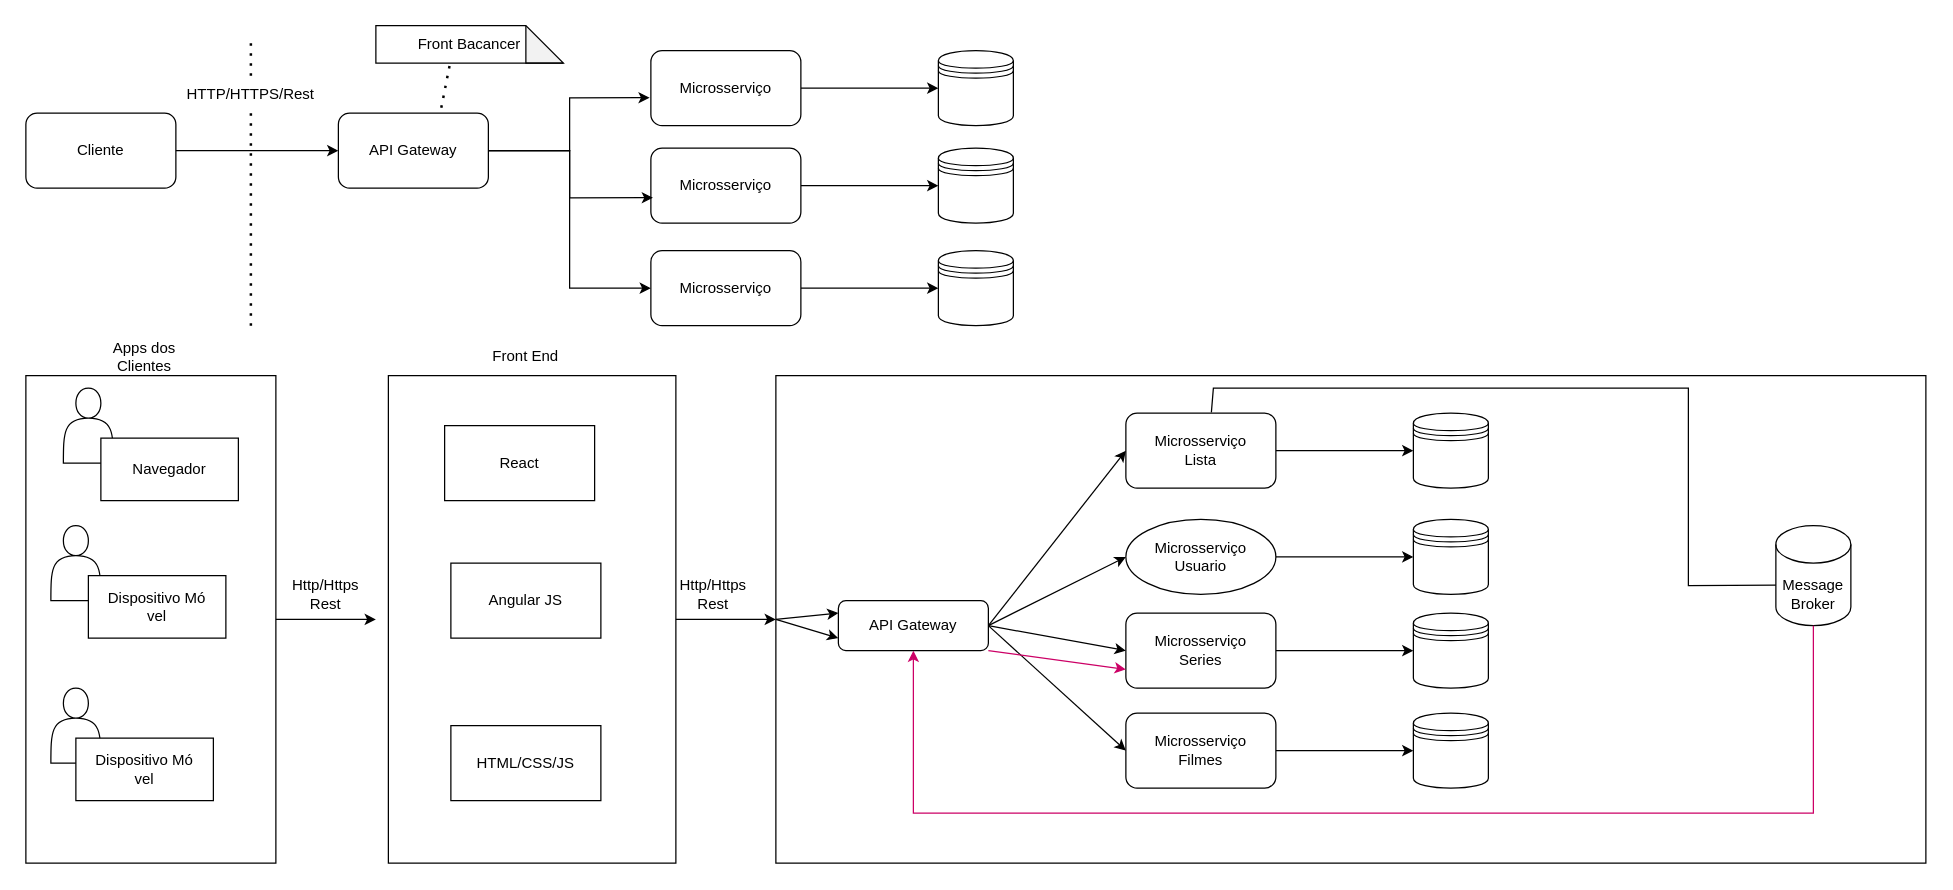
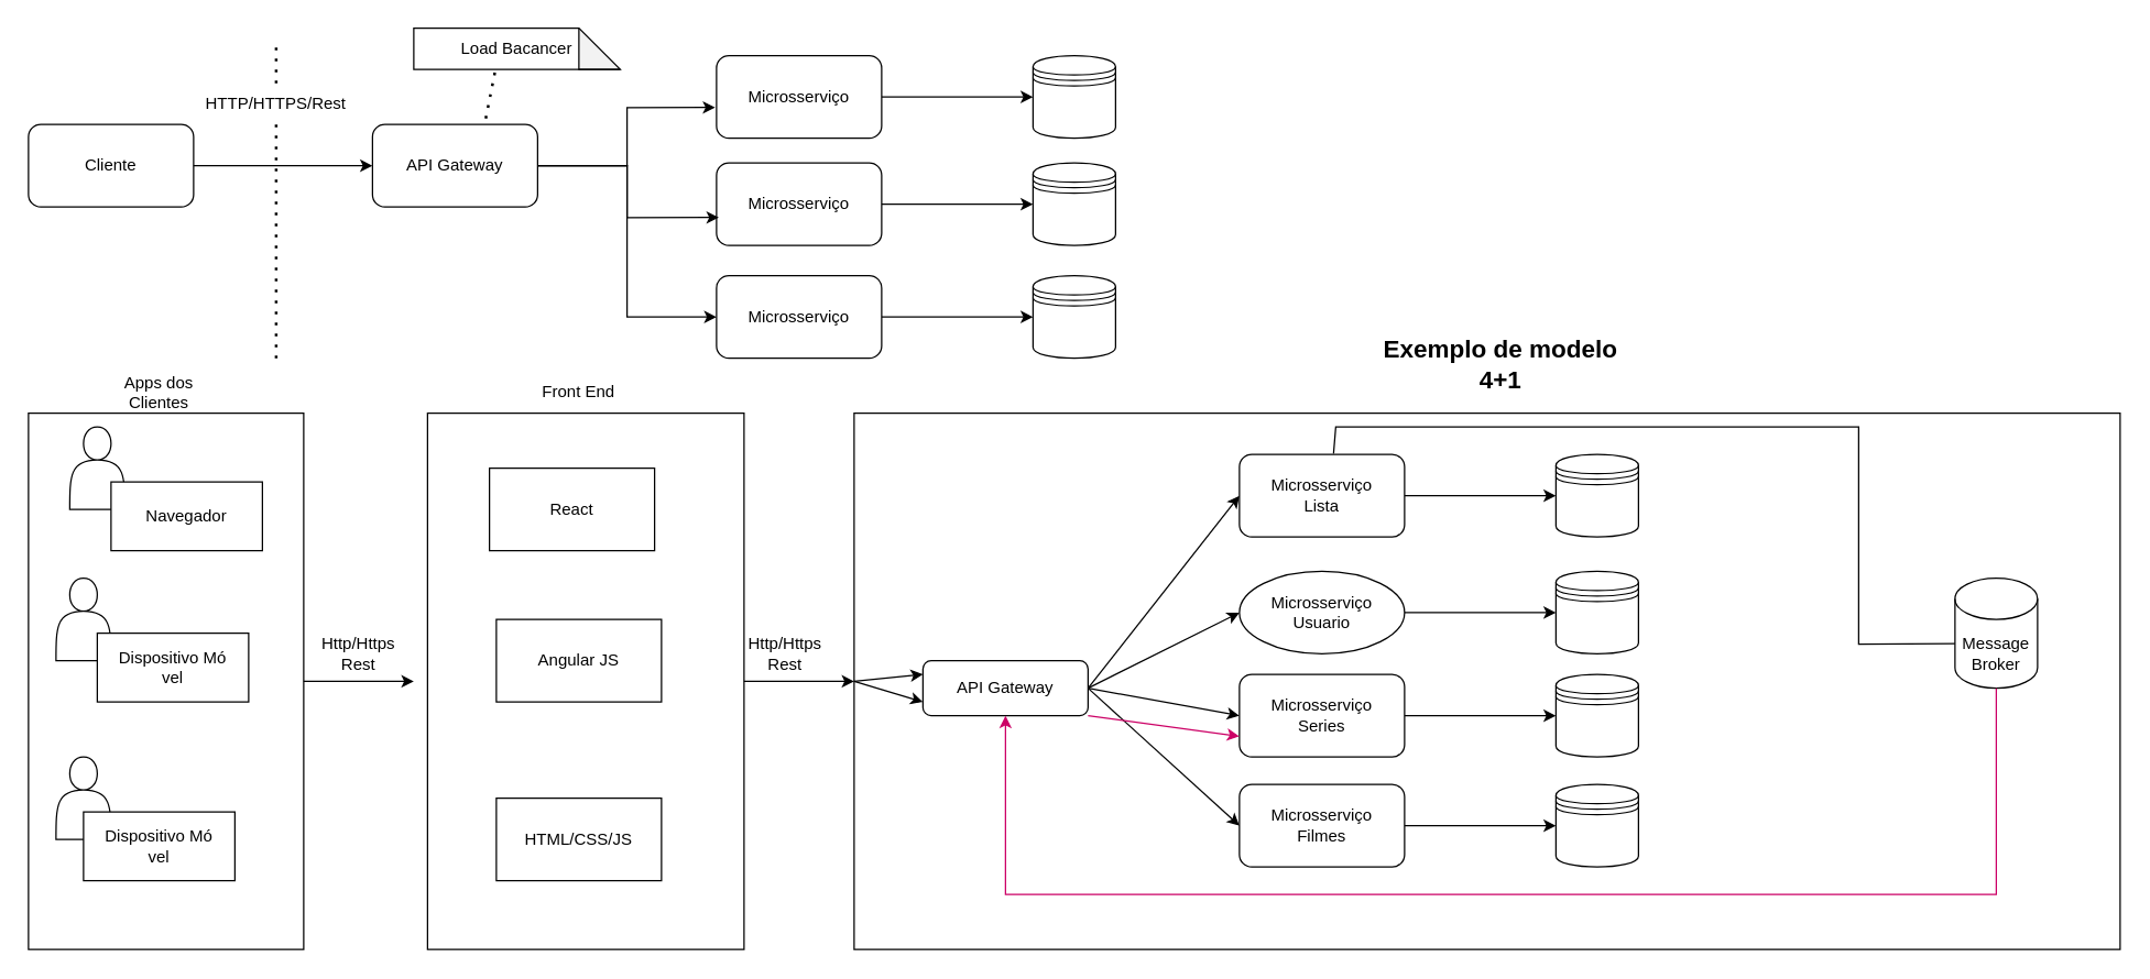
- <mxCell id="17" value="Front Bacancer" style="shape=note;whiteSpace=wrap;html=1;backgroundOutline=1;darkOpacity=0.05;" vertex="1" parent="1"><mxGeometry x="300" width="150" height="30" as="geometry" y="20" /></mxCell>
+ <mxCell id="17" value="Load Bacancer" style="shape=note;whiteSpace=wrap;html=1;backgroundOutline=1;darkOpacity=0.05;" vertex="1" parent="1"><mxGeometry x="300" width="150" height="30" as="geometry" y="20" /></mxCell>
+ <mxCell id="64" value="&lt;font style=&quot;font-size: 18px;&quot;&gt;&lt;b&gt;Exemplo de modelo 4+1&lt;/b&gt;&lt;/font&gt;" style="text;html=1;strokeColor=none;fillColor=none;align=center;verticalAlign=middle;whiteSpace=wrap;rounded=0;" vertex="1" parent="1"><mxGeometry x="1000" y="250" width="180" height="30" as="geometry" /></mxCell>
